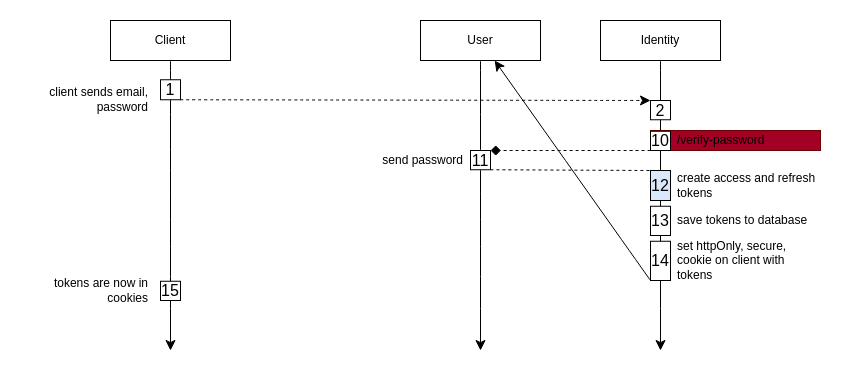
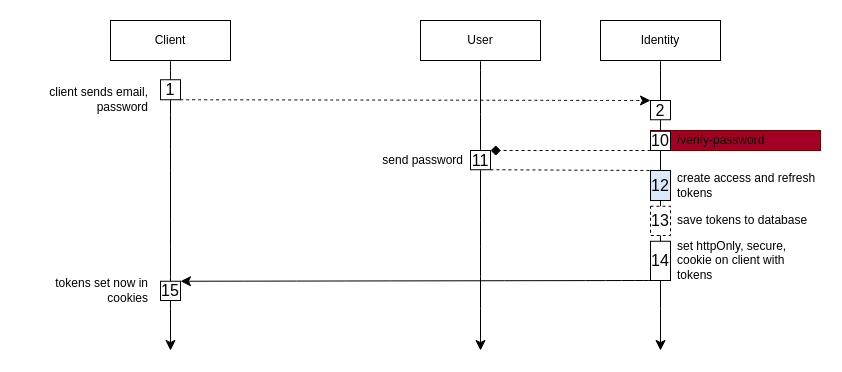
- <mxCell id="21" style="edgeStyle=none;curved=1;rounded=0;orthogonalLoop=1;jettySize=auto;html=1;fontSize=12;startSize=8;endSize=8;exitX=0;exitY=1;exitDx=0;exitDy=0;fontFamily=Helvetica;" parent="1" source="28" target="5" edge="1"><mxGeometry relative="1" as="geometry"><mxPoint x="170" y="270" as="targetPoint" /></mxGeometry></mxCell>
+ <mxCell id="21" style="edgeStyle=none;curved=1;rounded=0;orthogonalLoop=1;jettySize=auto;html=1;fontSize=12;startSize=8;endSize=8;exitX=0;exitY=1;exitDx=0;exitDy=0;entryX=1;entryY=0;entryDx=0;entryDy=0;fontFamily=Helvetica;" parent="1" source="28" target="22" edge="1"><mxGeometry relative="1" as="geometry"><mxPoint x="170" y="270" as="targetPoint" /></mxGeometry></mxCell>
- <mxCell id="25" value="13" style="rounded=0;whiteSpace=wrap;html=1;fontSize=16;fontFamily=Helvetica;" parent="24" vertex="1"><mxGeometry y="0.75" width="20" height="29.25" as="geometry" /></mxCell>
+ <mxCell id="25" value="13" style="rounded=0;whiteSpace=wrap;html=1;fontSize=16;fontFamily=Helvetica;dashed=1;" parent="24" vertex="1"><mxGeometry y="0.75" width="20" height="29.25" as="geometry" /></mxCell>
- <mxCell id="23" value="tokens are now in cookies" style="text;html=1;strokeColor=none;fillColor=none;align=right;verticalAlign=middle;whiteSpace=wrap;rounded=0;fontSize=12;fontFamily=Helvetica;" parent="1" vertex="1"><mxGeometry x="20" y="280" width="130" height="20" as="geometry" /></mxCell>
+ <mxCell id="23" value="tokens set now in cookies" style="text;html=1;strokeColor=none;fillColor=none;align=right;verticalAlign=middle;whiteSpace=wrap;rounded=0;fontSize=12;fontFamily=Helvetica;" parent="1" vertex="1"><mxGeometry x="20" y="280" width="130" height="20" as="geometry" /></mxCell>
